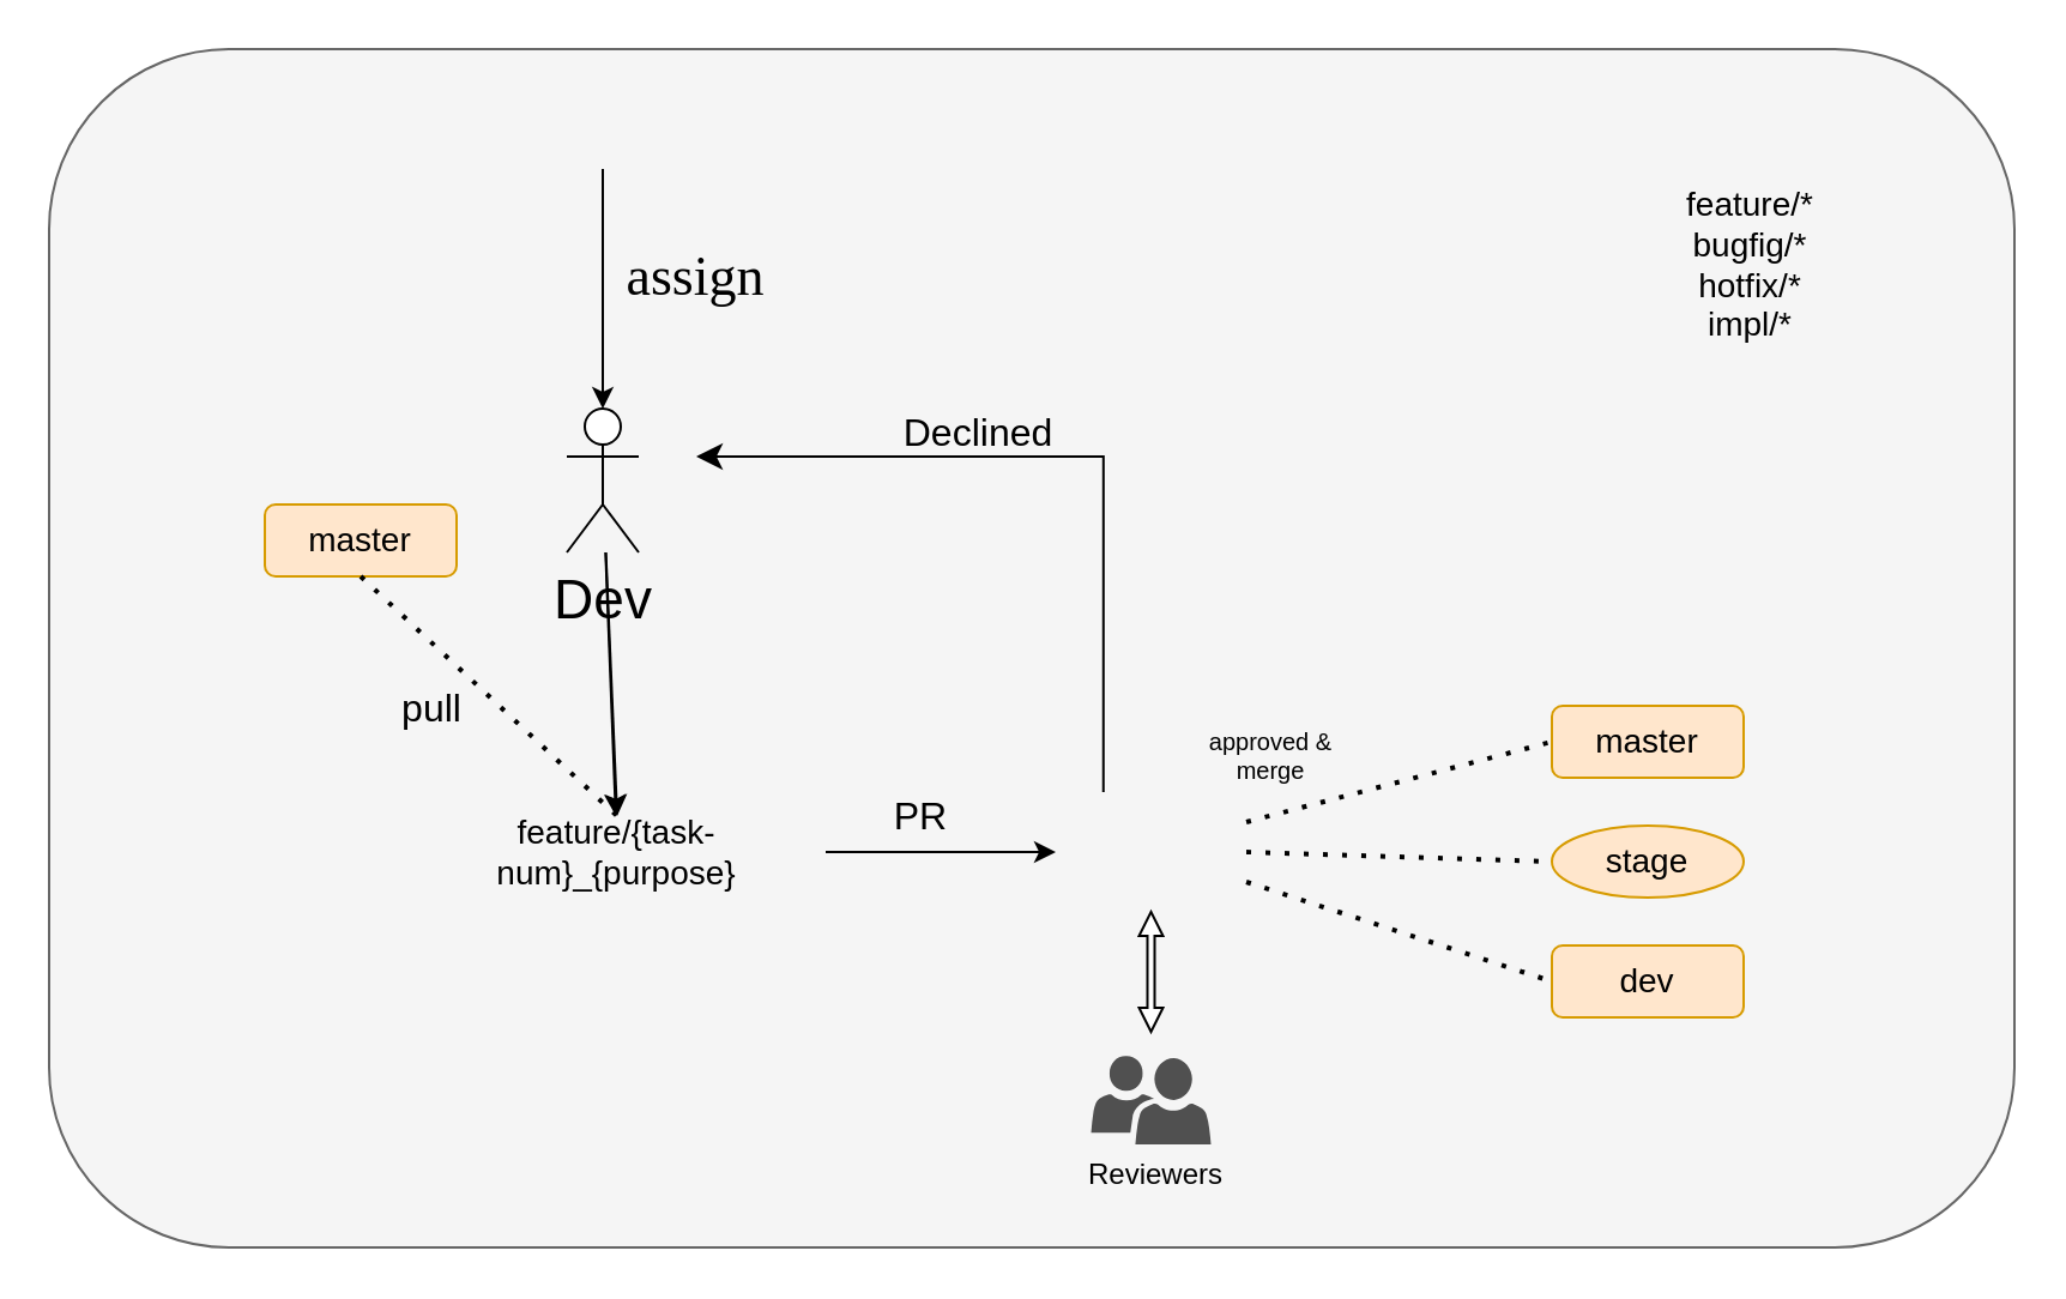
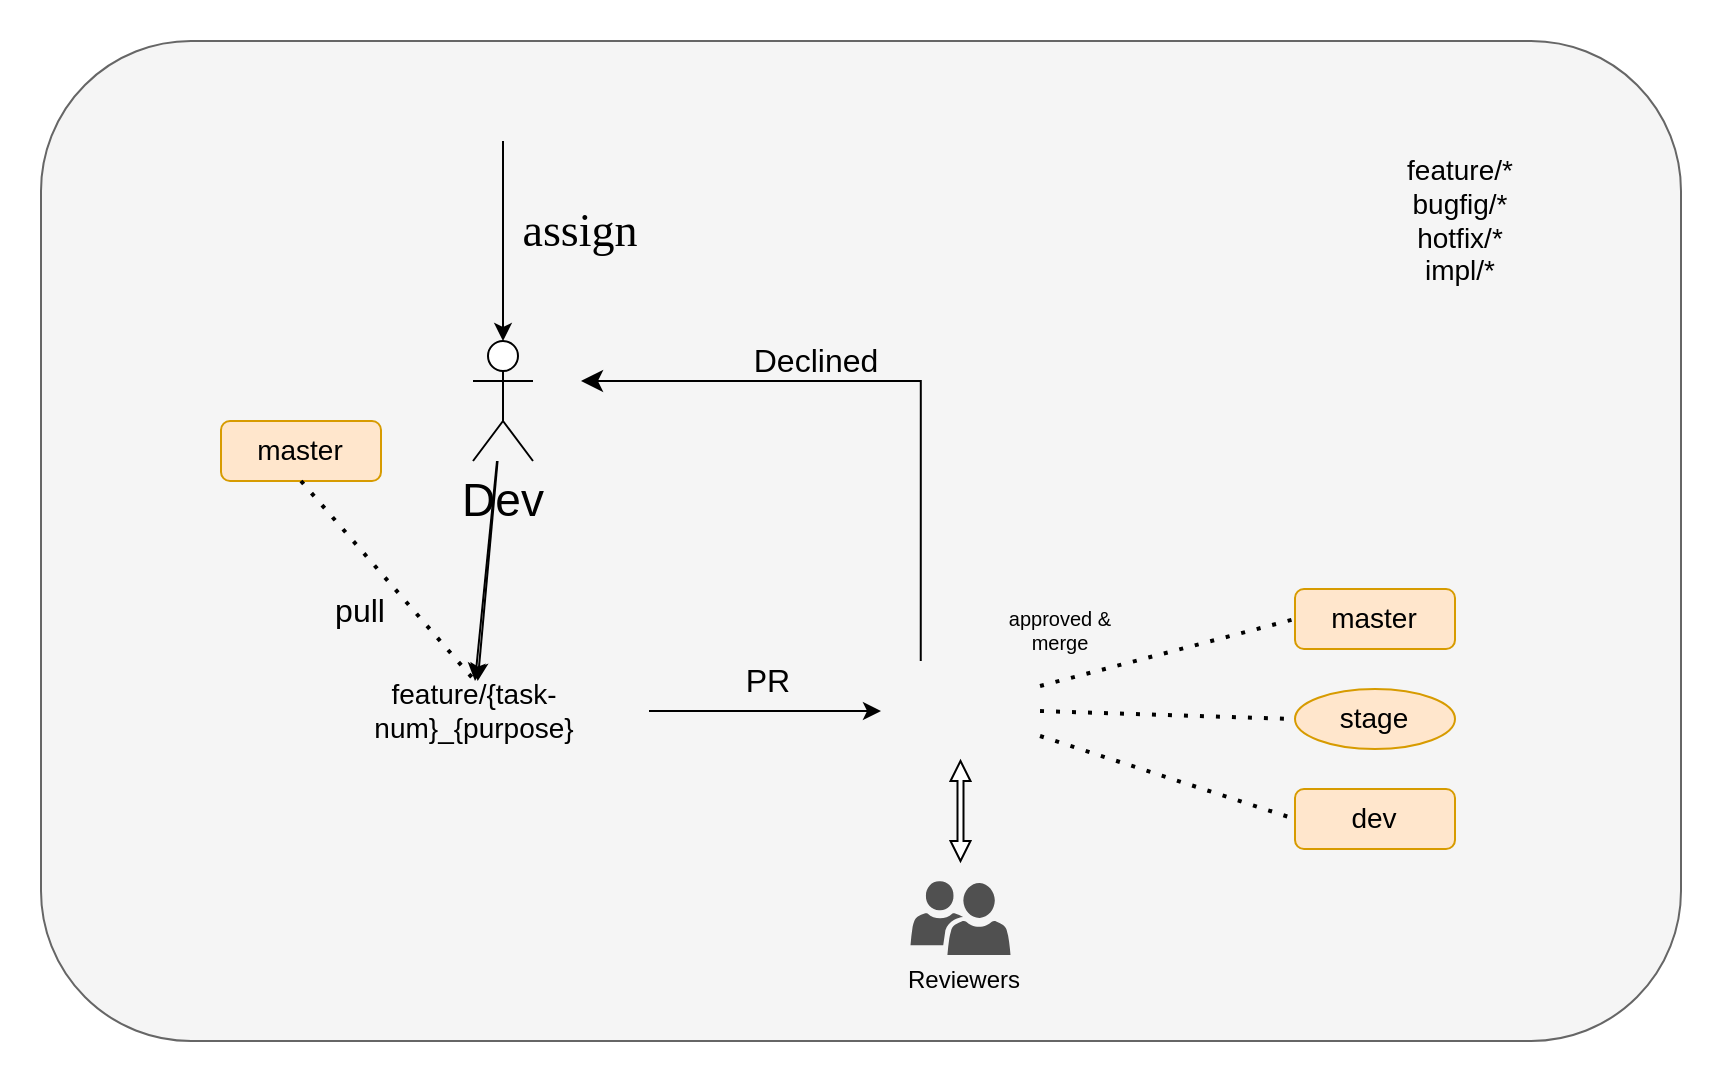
- <mxCell id="29" value="pull" style="text;html=1;strokeColor=none;fillColor=none;align=center;verticalAlign=middle;whiteSpace=wrap;rounded=0;fontSize=16;fontColor=#000000;" parent="1" vertex="1"><mxGeometry x="150" y="280" width="60" height="30" as="geometry" /></mxCell>
+ <mxCell id="29" value="pull" style="text;html=1;strokeColor=none;fillColor=none;align=center;verticalAlign=middle;whiteSpace=wrap;rounded=0;fontSize=16;fontColor=#000000;" parent="1" vertex="1"><mxGeometry x="150" y="290" width="60" height="30" as="geometry" /></mxCell>
- <mxCell id="10" value="feature/{task-num}_{purpose}" style="text;html=1;strokeColor=none;fillColor=none;align=center;verticalAlign=middle;whiteSpace=wrap;rounded=0;fontSize=14;fontColor=#000000;" parent="1" vertex="1"><mxGeometry x="170" y="340" width="174" height="30" as="geometry" /></mxCell>
+ <mxCell id="10" value="feature/{task-num}_{purpose}" style="text;html=1;strokeColor=none;fillColor=none;align=center;verticalAlign=middle;whiteSpace=wrap;rounded=0;fontSize=14;fontColor=#000000;" parent="1" vertex="1"><mxGeometry x="150" y="340" width="174" height="30" as="geometry" /></mxCell>
